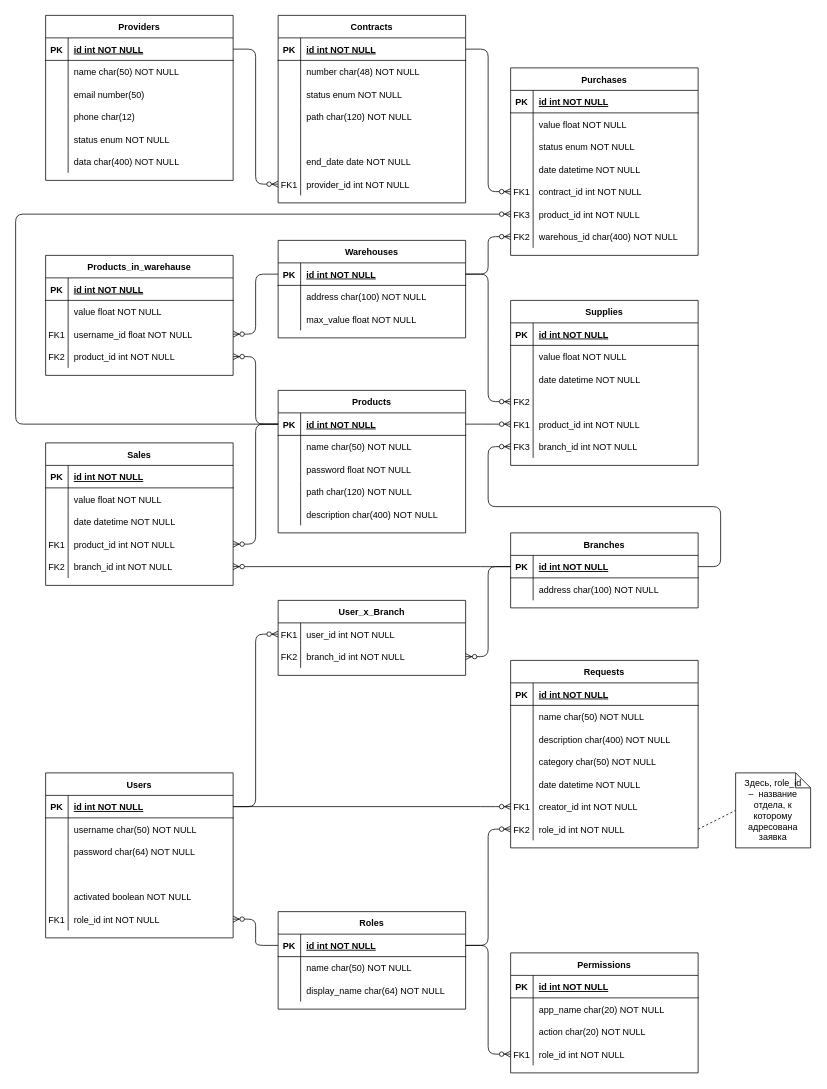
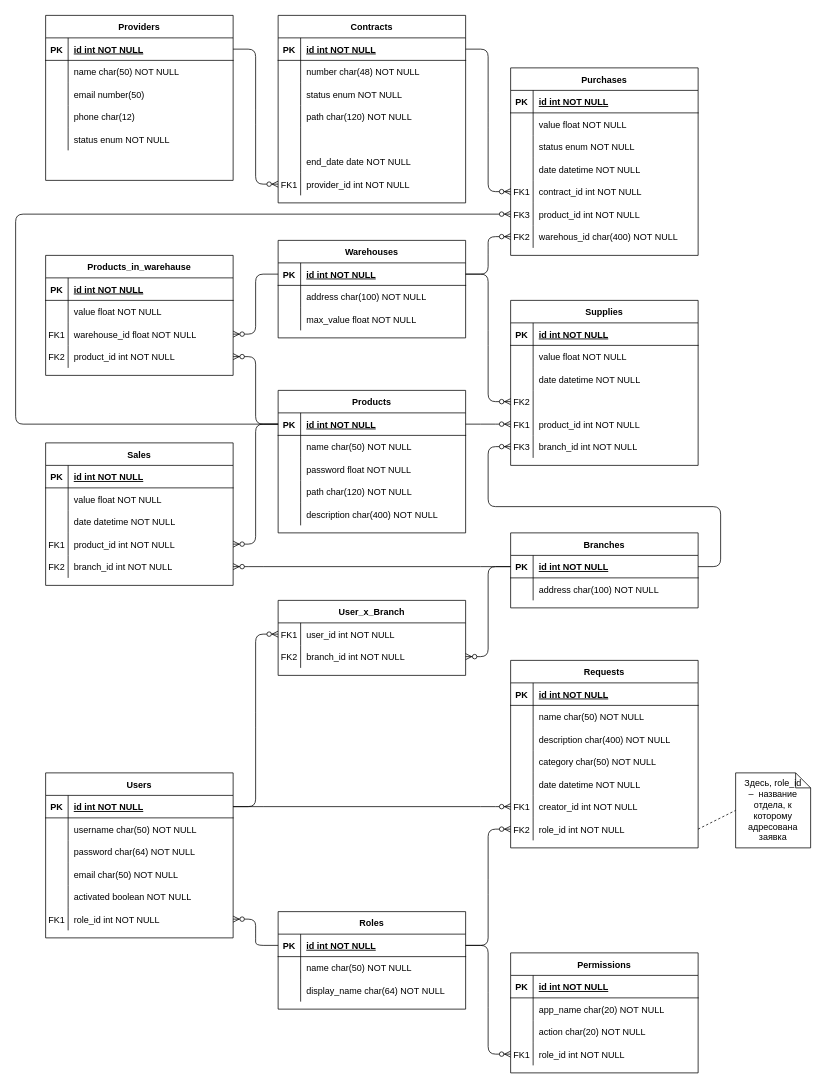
- <mxCell id="107" value="data char(400) NOT NULL" style="shape=partialRectangle;overflow=hidden;connectable=0;fillColor=none;top=0;left=0;bottom=0;right=0;align=left;spacingLeft=6;" parent="105" vertex="1"><mxGeometry x="30" width="220" height="30" as="geometry" /></mxCell>
- <mxCell id="143" value="username_id float NOT NULL" style="shape=partialRectangle;overflow=hidden;connectable=0;fillColor=none;top=0;left=0;bottom=0;right=0;align=left;spacingLeft=6;" parent="141" vertex="1"><mxGeometry x="30" width="220" height="30" as="geometry" /></mxCell>
+ <mxCell id="143" value="warehouse_id float NOT NULL" style="shape=partialRectangle;overflow=hidden;connectable=0;fillColor=none;top=0;left=0;bottom=0;right=0;align=left;spacingLeft=6;" parent="141" vertex="1"><mxGeometry x="30" width="220" height="30" as="geometry" /></mxCell>
+ <mxCell id="20" value="email char(50) NOT NULL" style="shape=partialRectangle;overflow=hidden;connectable=0;fillColor=none;top=0;left=0;bottom=0;right=0;align=left;spacingLeft=6;" parent="18" vertex="1"><mxGeometry x="30" width="220" height="30" as="geometry" /></mxCell>
